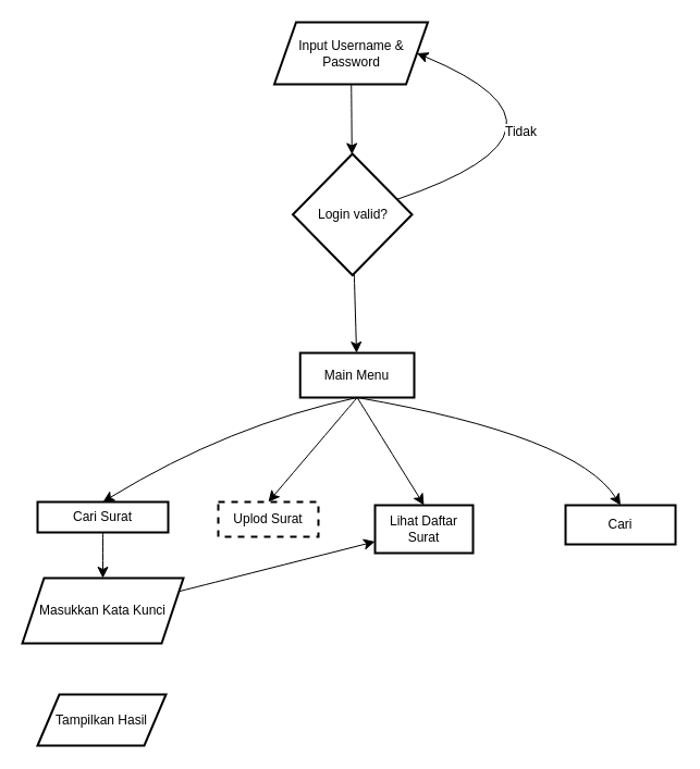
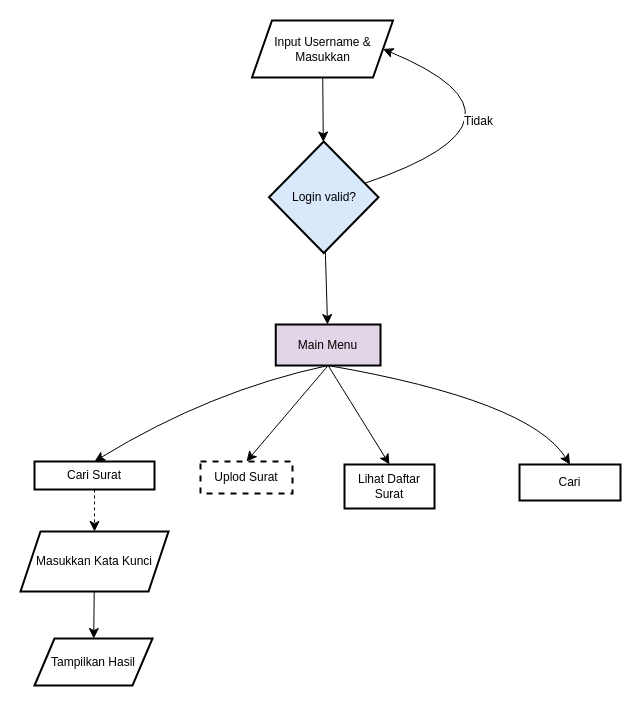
- <mxCell id="3" value="Input Username &amp;amp; Password" style="shape=parallelogram;perimeter=parallelogramPerimeter;whiteSpace=wrap;html=1;fixedSize=1;strokeWidth=2;" vertex="1" parent="1"><mxGeometry x="251.5" y="20" width="141" height="57" as="geometry" /></mxCell>
+ <mxCell id="3" value="Input Username &amp;amp; Masukkan" style="shape=parallelogram;perimeter=parallelogramPerimeter;whiteSpace=wrap;html=1;fixedSize=1;strokeWidth=2;" vertex="1" parent="1"><mxGeometry x="251.5" y="20" width="141" height="57" as="geometry" /></mxCell>
- <mxCell id="7" value="Login valid?" style="rhombus;whiteSpace=wrap;html=1;strokeWidth=2;" vertex="1" parent="1"><mxGeometry x="268.5" y="141" width="109.5" height="111.5" as="geometry" /></mxCell>
+ <mxCell id="7" value="Login valid?" style="rhombus;whiteSpace=wrap;html=1;strokeWidth=2;fillColor=#dae8fc;" vertex="1" parent="1"><mxGeometry x="268.5" y="141" width="109.5" height="111.5" as="geometry" /></mxCell>
- <mxCell id="9" value="Main Menu" style="whiteSpace=wrap;html=1;strokeWidth=2;" vertex="1" parent="1"><mxGeometry x="275.25" y="324" width="104.75" height="41" as="geometry" /></mxCell>
+ <mxCell id="9" value="Main Menu" style="whiteSpace=wrap;html=1;strokeWidth=2;fillColor=#e1d5e7;" vertex="1" parent="1"><mxGeometry x="275.25" y="324" width="104.75" height="41" as="geometry" /></mxCell>
- <mxCell id="12" value="" style="edgeStyle=none;curved=1;rounded=0;orthogonalLoop=1;jettySize=auto;html=1;fontSize=12;startSize=8;endSize=8;" edge="1" parent="1" source="13" target="19"><mxGeometry relative="1" as="geometry" /></mxCell>
+ <mxCell id="12" value="" style="edgeStyle=none;curved=1;rounded=0;orthogonalLoop=1;jettySize=auto;html=1;fontSize=12;startSize=8;endSize=8;dashed=1;" edge="1" parent="1" source="13" target="19"><mxGeometry relative="1" as="geometry" /></mxCell>
- <mxCell id="18" value="" style="edgeStyle=none;curved=1;rounded=0;orthogonalLoop=1;jettySize=auto;html=1;fontSize=12;startSize=8;endSize=8;" edge="1" parent="1" source="19" target="15"><mxGeometry relative="1" as="geometry" /></mxCell>
+ <mxCell id="18" value="" style="edgeStyle=none;curved=1;rounded=0;orthogonalLoop=1;jettySize=auto;html=1;fontSize=12;startSize=8;endSize=8;" edge="1" parent="1" source="19" target="20"><mxGeometry relative="1" as="geometry" /></mxCell>
